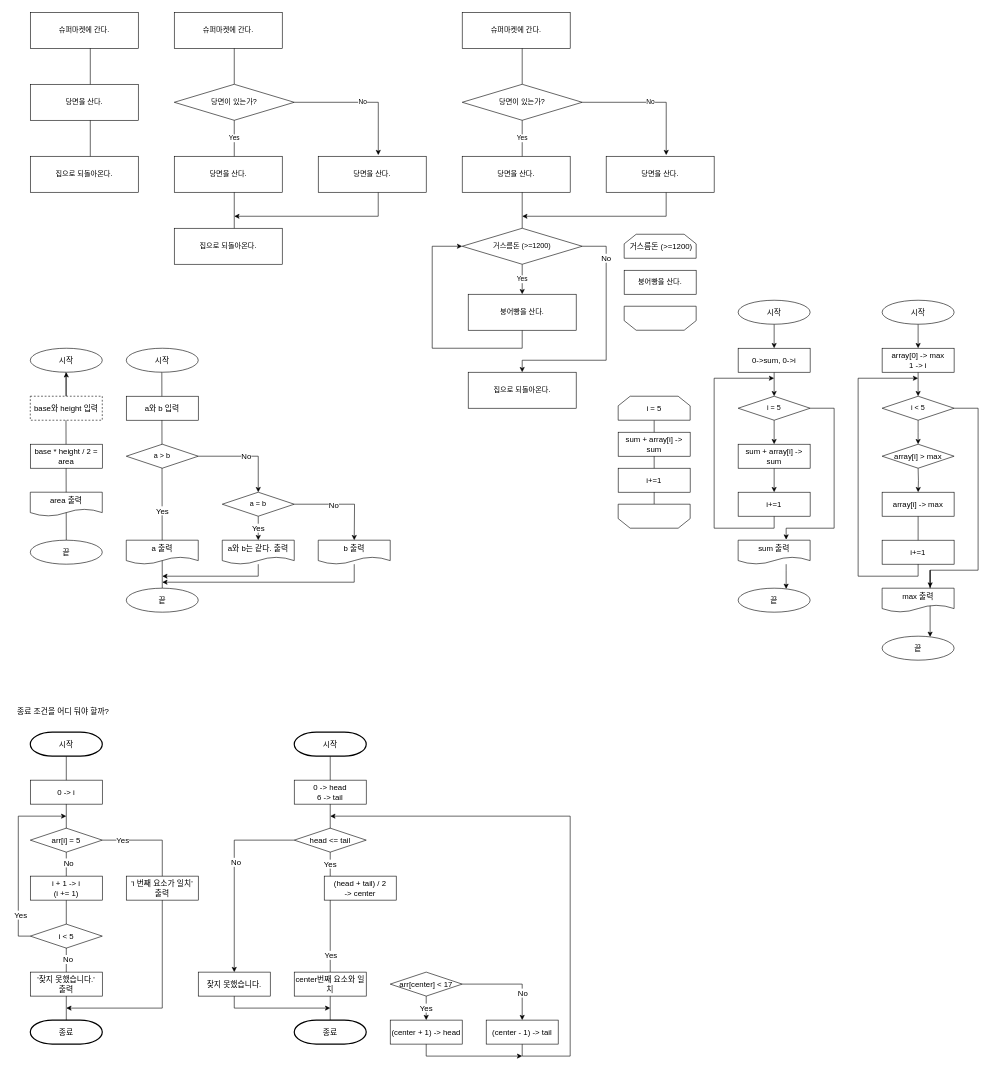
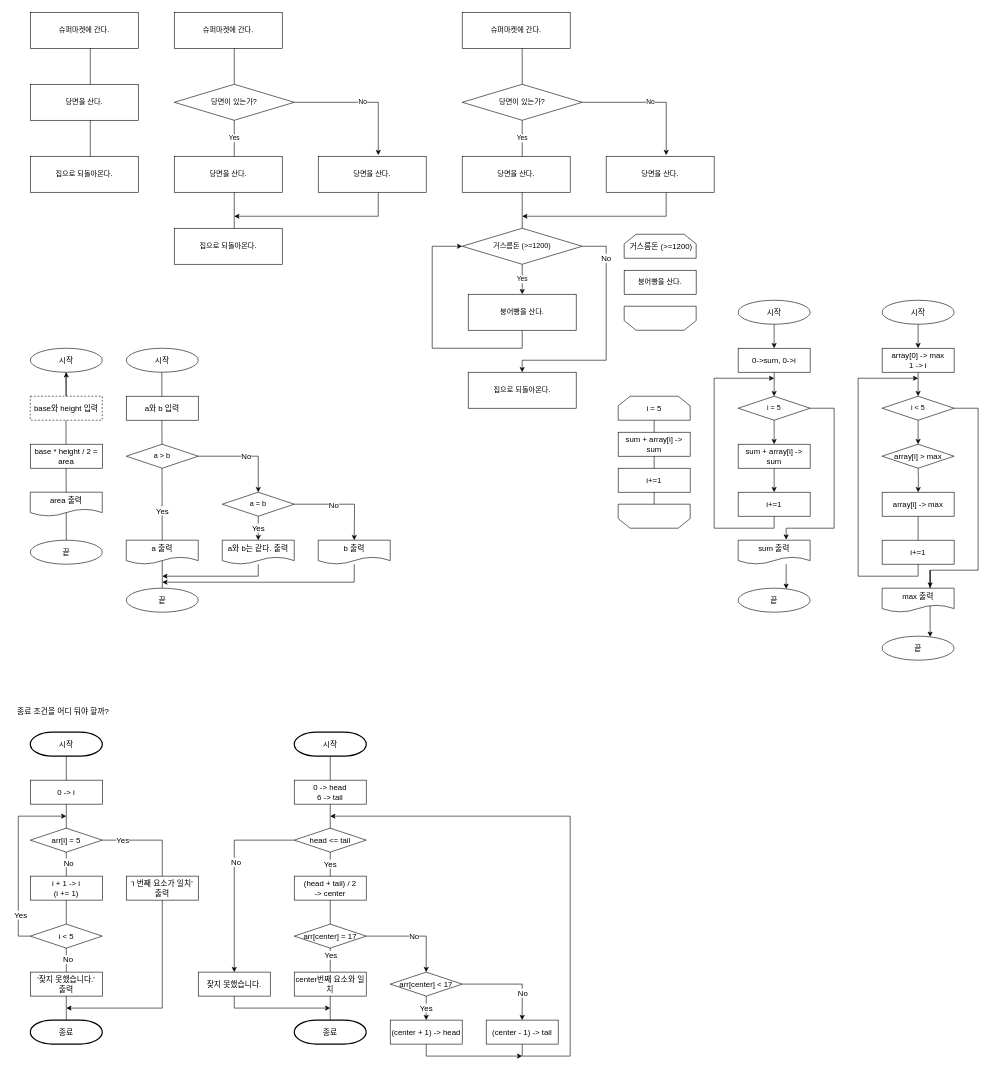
- <mxCell id="120" value="(head + tail) / 2&lt;br&gt;-&amp;gt; center" style="rounded=0;whiteSpace=wrap;html=1;fontSize=13;" vertex="1" parent="1"><mxGeometry x="540" y="1460" width="120" height="40" as="geometry" /></mxCell>
+ <mxCell id="120" value="(head + tail) / 2&lt;br&gt;-&amp;gt; center" style="rounded=0;whiteSpace=wrap;html=1;fontSize=13;" vertex="1" parent="1"><mxGeometry x="490" y="1460" width="120" height="40" as="geometry" /></mxCell>
+ <mxCell id="115" value="arr[center] = 17" style="rhombus;whiteSpace=wrap;html=1;fontSize=13;" vertex="1" parent="1"><mxGeometry x="490" y="1540" width="120" height="40" as="geometry" /></mxCell>
+ <mxCell id="114" value="No" style="edgeStyle=orthogonalEdgeStyle;rounded=0;orthogonalLoop=1;jettySize=auto;html=1;entryX=0.5;entryY=0;entryDx=0;entryDy=0;fontSize=13;" edge="1" parent="1" source="115" target="124"><mxGeometry relative="1" as="geometry" /></mxCell>
